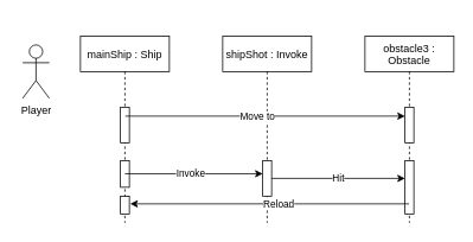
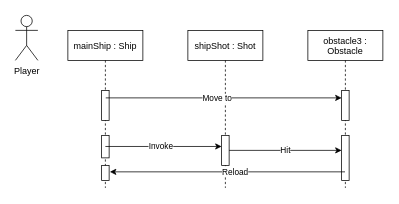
- <mxCell id="6" value="shipShot : Invoke" style="shape=umlLifeline;perimeter=lifelinePerimeter;container=1;collapsible=0;recursiveResize=0;rounded=0;shadow=0;strokeWidth=1;" parent="1" vertex="1"><mxGeometry x="250" y="40" width="100" height="210" as="geometry" /></mxCell>
+ <mxCell id="6" value="shipShot : Shot" style="shape=umlLifeline;perimeter=lifelinePerimeter;container=1;collapsible=0;recursiveResize=0;rounded=0;shadow=0;strokeWidth=1;" parent="1" vertex="1"><mxGeometry x="250" y="40" width="100" height="210" as="geometry" /></mxCell>
- <mxCell id="15" value="Player" style="shape=umlActor;verticalLabelPosition=bottom;verticalAlign=top;html=1;outlineConnect=0;" parent="1" vertex="1"><mxGeometry x="25" y="50" width="30" height="60" as="geometry" /></mxCell>
+ <mxCell id="15" value="Player" style="shape=umlActor;verticalLabelPosition=bottom;verticalAlign=top;html=1;outlineConnect=0;" parent="1" vertex="1"><mxGeometry x="20" y="20" width="30" height="60" as="geometry" /></mxCell>
